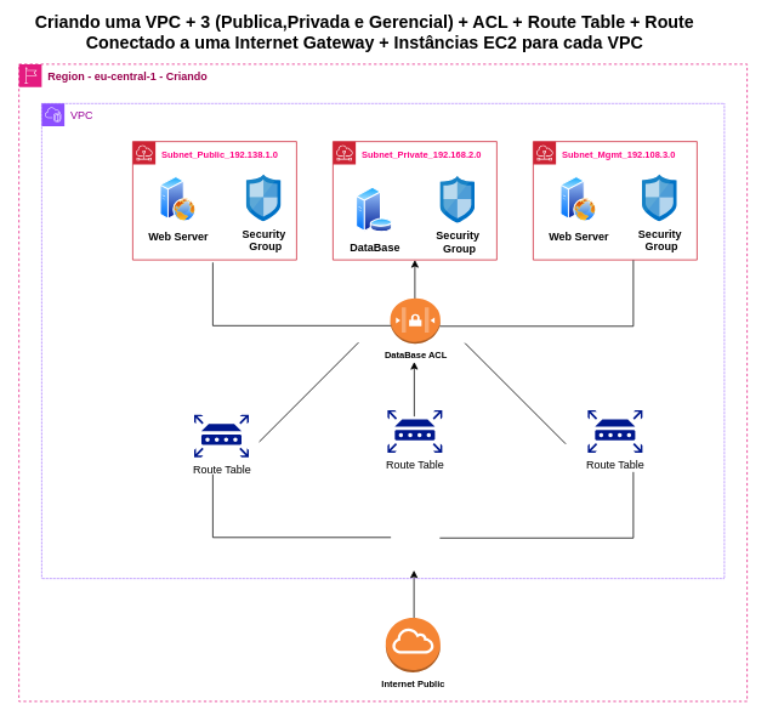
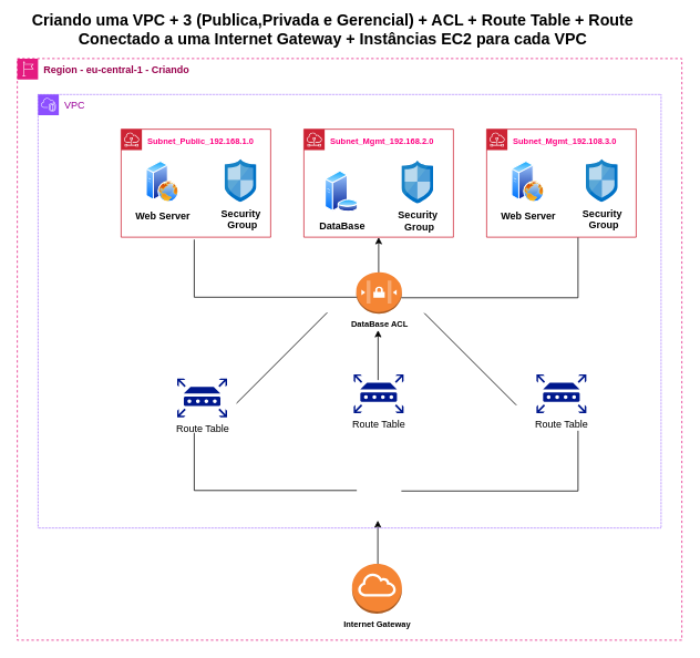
- <mxCell id="8" value="&lt;font size=&quot;1&quot; style=&quot;&quot;&gt;&lt;b style=&quot;background-color: rgb(255, 255, 255);&quot;&gt;Subnet_Public_192.138.1.0&lt;/b&gt;&lt;/font&gt;" style="sketch=0;outlineConnect=0;gradientColor=none;html=1;whiteSpace=wrap;fontSize=12;fontStyle=0;shape=mxgraph.aws4.group;grIcon=mxgraph.aws4.group_subnet;strokeColor=#CD2334;fillColor=none;verticalAlign=top;align=left;spacingLeft=30;fontColor=#FF0080;dashed=0;container=0;" parent="1" vertex="1"><mxGeometry x="145" y="155" width="180" height="130" as="geometry" /></mxCell>
+ <mxCell id="8" value="&lt;font size=&quot;1&quot; style=&quot;&quot;&gt;&lt;b style=&quot;background-color: rgb(255, 255, 255);&quot;&gt;Subnet_Public_192.168.1.0&lt;/b&gt;&lt;/font&gt;" style="sketch=0;outlineConnect=0;gradientColor=none;html=1;whiteSpace=wrap;fontSize=12;fontStyle=0;shape=mxgraph.aws4.group;grIcon=mxgraph.aws4.group_subnet;strokeColor=#CD2334;fillColor=none;verticalAlign=top;align=left;spacingLeft=30;fontColor=#FF0080;dashed=0;container=0;" parent="1" vertex="1"><mxGeometry x="145" y="155" width="180" height="130" as="geometry" /></mxCell>
- <mxCell id="9" value="&lt;font size=&quot;1&quot; style=&quot;&quot;&gt;&lt;b style=&quot;background-color: rgb(255, 255, 255);&quot;&gt;Subnet_Private_192.168.2.0&lt;/b&gt;&lt;/font&gt;" style="sketch=0;outlineConnect=0;gradientColor=none;html=1;whiteSpace=wrap;fontSize=12;fontStyle=0;shape=mxgraph.aws4.group;grIcon=mxgraph.aws4.group_subnet;strokeColor=#CD2334;fillColor=none;verticalAlign=top;align=left;spacingLeft=30;fontColor=#FF0080;dashed=0;container=0;" parent="1" vertex="1"><mxGeometry x="365" y="155" width="180" height="130" as="geometry" /></mxCell>
+ <mxCell id="9" value="&lt;font size=&quot;1&quot; style=&quot;&quot;&gt;&lt;b style=&quot;background-color: rgb(255, 255, 255);&quot;&gt;Subnet_Mgmt_192.168.2.0&lt;/b&gt;&lt;/font&gt;" style="sketch=0;outlineConnect=0;gradientColor=none;html=1;whiteSpace=wrap;fontSize=12;fontStyle=0;shape=mxgraph.aws4.group;grIcon=mxgraph.aws4.group_subnet;strokeColor=#CD2334;fillColor=none;verticalAlign=top;align=left;spacingLeft=30;fontColor=#FF0080;dashed=0;container=0;" parent="1" vertex="1"><mxGeometry x="365" y="155" width="180" height="130" as="geometry" /></mxCell>
- <mxCell id="12" value="Internet Public" style="outlineConnect=0;dashed=0;verticalLabelPosition=bottom;verticalAlign=top;align=center;html=1;shape=mxgraph.aws3.internet_gateway;fillColor=#F58534;gradientColor=none;fontStyle=1;fontSize=10;container=0;" parent="1" vertex="1"><mxGeometry x="423" y="678" width="60" height="60" as="geometry" /></mxCell>
+ <mxCell id="12" value="Internet Gateway" style="outlineConnect=0;dashed=0;verticalLabelPosition=bottom;verticalAlign=top;align=center;html=1;shape=mxgraph.aws3.internet_gateway;fillColor=#F58534;gradientColor=none;fontStyle=1;fontSize=10;container=0;" parent="1" vertex="1"><mxGeometry x="423" y="678" width="60" height="60" as="geometry" /></mxCell>
